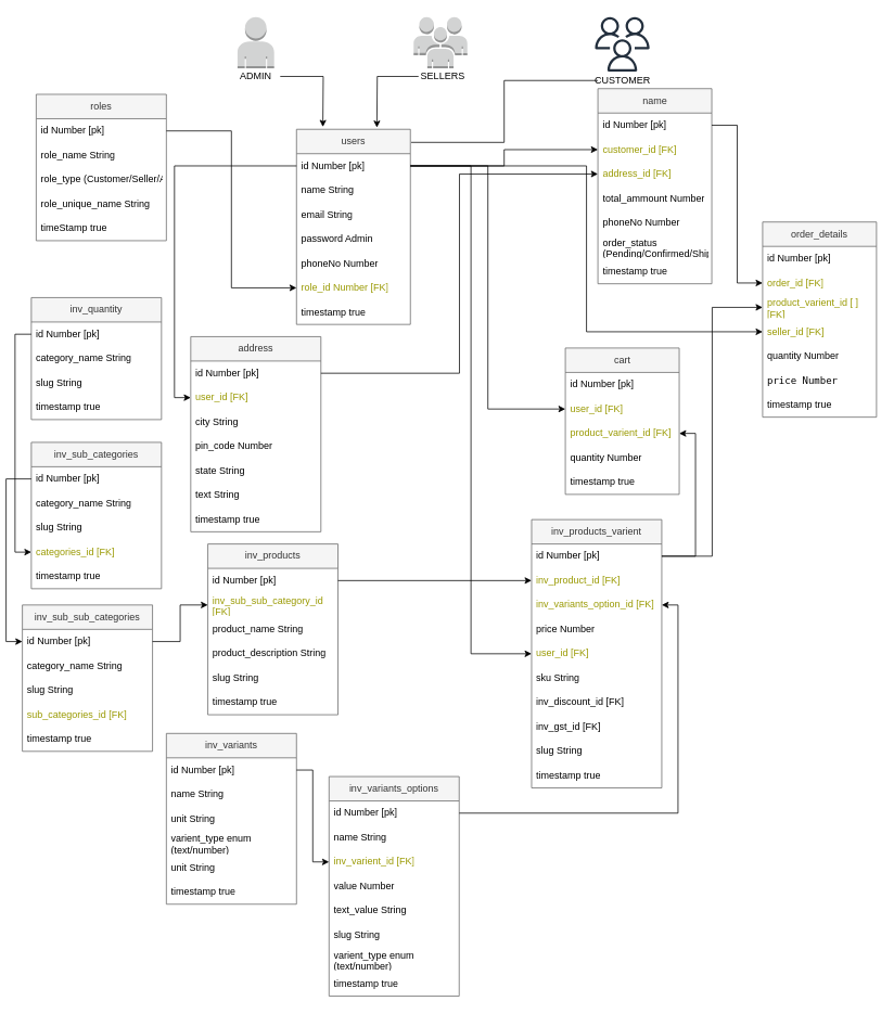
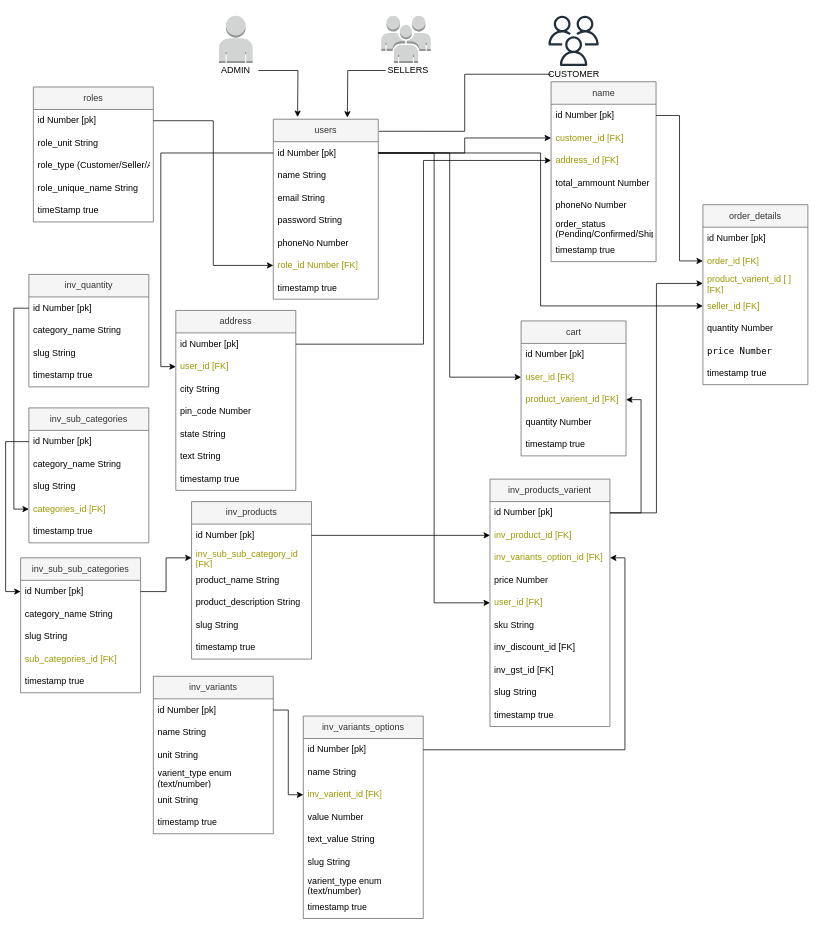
- <mxCell id="18" value="role_name String" style="text;strokeColor=none;fillColor=none;align=left;verticalAlign=middle;spacingLeft=4;spacingRight=4;overflow=hidden;points=[[0,0.5],[1,0.5]];portConstraint=eastwest;rotatable=0;whiteSpace=wrap;html=1;" vertex="1" parent="16"><mxGeometry y="60" width="160" height="30" as="geometry" /></mxCell>
+ <mxCell id="18" value="role_unit String" style="text;strokeColor=none;fillColor=none;align=left;verticalAlign=middle;spacingLeft=4;spacingRight=4;overflow=hidden;points=[[0,0.5],[1,0.5]];portConstraint=eastwest;rotatable=0;whiteSpace=wrap;html=1;" vertex="1" parent="16"><mxGeometry y="60" width="160" height="30" as="geometry" /></mxCell>
- <mxCell id="12" value="password Admin" style="text;strokeColor=none;fillColor=none;align=left;verticalAlign=middle;spacingLeft=4;spacingRight=4;overflow=hidden;points=[[0,0.5],[1,0.5]];portConstraint=eastwest;rotatable=0;whiteSpace=wrap;html=1;" vertex="1" parent="8"><mxGeometry y="120" width="140" height="30" as="geometry" /></mxCell>
+ <mxCell id="12" value="password String" style="text;strokeColor=none;fillColor=none;align=left;verticalAlign=middle;spacingLeft=4;spacingRight=4;overflow=hidden;points=[[0,0.5],[1,0.5]];portConstraint=eastwest;rotatable=0;whiteSpace=wrap;html=1;" vertex="1" parent="8"><mxGeometry y="120" width="140" height="30" as="geometry" /></mxCell>
